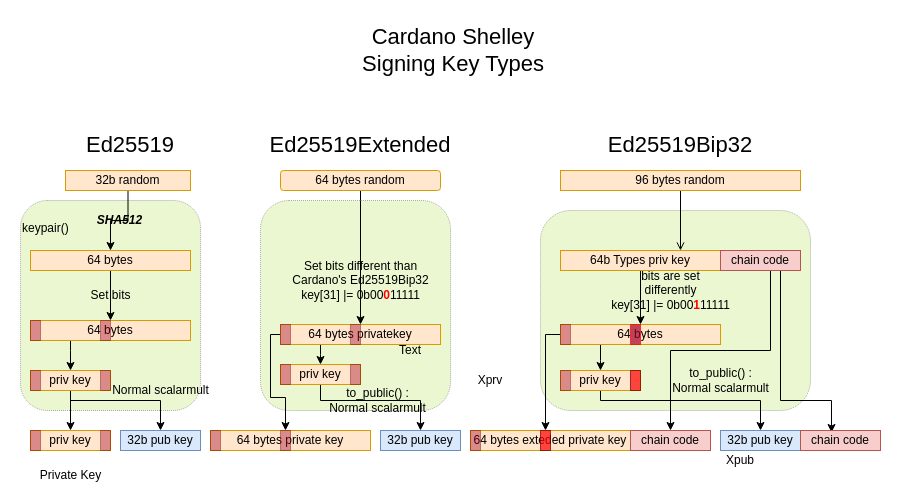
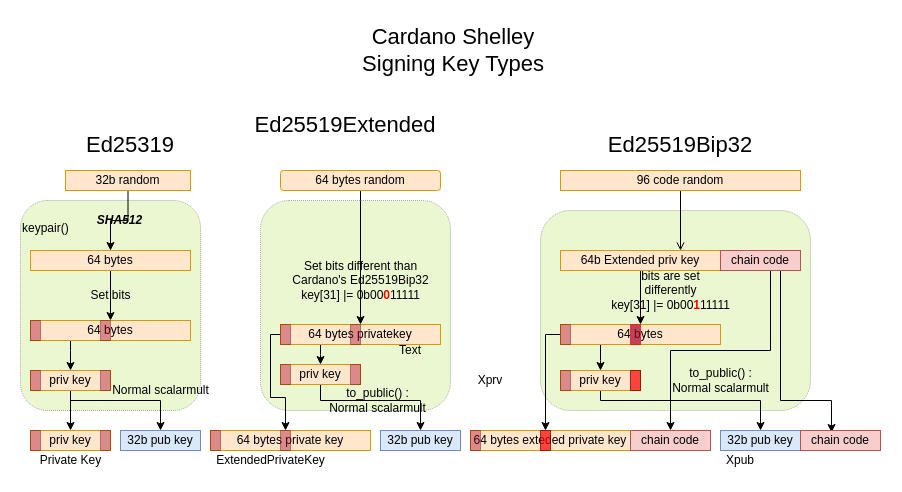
- <mxCell id="11" value="Ed25519" style="text;html=1;strokeColor=none;fillColor=none;align=center;verticalAlign=middle;whiteSpace=wrap;rounded=0;fontSize=22;" parent="1" vertex="1"><mxGeometry x="75" y="130" width="110" height="30" as="geometry" /></mxCell>
+ <mxCell id="11" value="Ed25319" style="text;html=1;strokeColor=none;fillColor=none;align=center;verticalAlign=middle;whiteSpace=wrap;rounded=0;fontSize=22;" parent="1" vertex="1"><mxGeometry x="75" y="130" width="110" height="30" as="geometry" /></mxCell>
- <mxCell id="12" value="Ed25519Extended" style="text;html=1;strokeColor=none;fillColor=none;align=center;verticalAlign=middle;whiteSpace=wrap;rounded=0;fontSize=22;" parent="1" vertex="1"><mxGeometry x="260" y="130" width="200" height="30" as="geometry" /></mxCell>
+ <mxCell id="12" value="Ed25519Extended" style="text;html=1;strokeColor=none;fillColor=none;align=center;verticalAlign=middle;whiteSpace=wrap;rounded=0;fontSize=22;" parent="1" vertex="1"><mxGeometry x="245" y="110" width="200" height="30" as="geometry" /></mxCell>
- <mxCell id="19" value="96 bytes random" style="rounded=0;whiteSpace=wrap;html=1;fontSize=12;align=center;fillColor=#ffe6cc;strokeColor=#d79b00;" parent="1" vertex="1"><mxGeometry x="560" y="170" width="240" height="20" as="geometry" /></mxCell>
+ <mxCell id="19" value="96 code random" style="rounded=0;whiteSpace=wrap;html=1;fontSize=12;align=center;fillColor=#ffe6cc;strokeColor=#d79b00;" parent="1" vertex="1"><mxGeometry x="560" y="170" width="240" height="20" as="geometry" /></mxCell>
- <mxCell id="56" value="64b Types priv key" style="rounded=0;whiteSpace=wrap;html=1;fontSize=12;align=center;fillColor=#ffe6cc;strokeColor=#d79b00;" parent="1" vertex="1"><mxGeometry x="560" y="250" width="160" height="20" as="geometry" /></mxCell>
+ <mxCell id="56" value="64b Extended priv key" style="rounded=0;whiteSpace=wrap;html=1;fontSize=12;align=center;fillColor=#ffe6cc;strokeColor=#d79b00;" parent="1" vertex="1"><mxGeometry x="560" y="250" width="160" height="20" as="geometry" /></mxCell>
+ <mxCell id="63" value="ExtendedPrivateKey" style="text;html=1;align=center;verticalAlign=middle;resizable=0;points=[];autosize=1;fontSize=12;" parent="1" vertex="1"><mxGeometry x="210" y="450" width="120" height="20" as="geometry" /></mxCell>
- <mxCell id="64" value="Private Key" style="text;html=1;align=center;verticalAlign=middle;resizable=0;points=[];autosize=1;fontSize=12;" parent="1" vertex="1"><mxGeometry x="30" y="465" width="80" height="20" as="geometry" /></mxCell>
+ <mxCell id="64" value="Private Key" style="text;html=1;align=center;verticalAlign=middle;resizable=0;points=[];autosize=1;fontSize=12;" parent="1" vertex="1"><mxGeometry x="30" y="450" width="80" height="20" as="geometry" /></mxCell>
